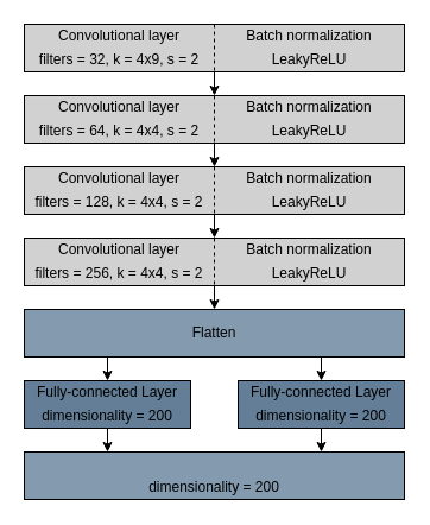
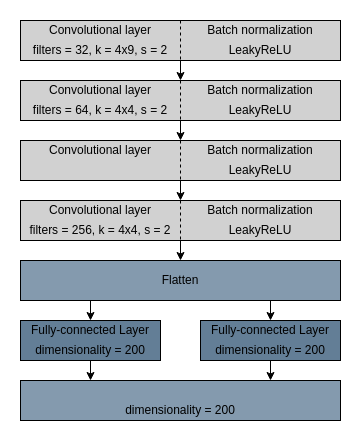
- <mxCell id="19" value="filters = 128, k = 4x4, s = 2" style="text;html=1;strokeColor=none;fillColor=none;align=center;verticalAlign=middle;whiteSpace=wrap;rounded=0;" parent="1" vertex="1"><mxGeometry x="20" y="160" width="160" height="20" as="geometry" /></mxCell>
